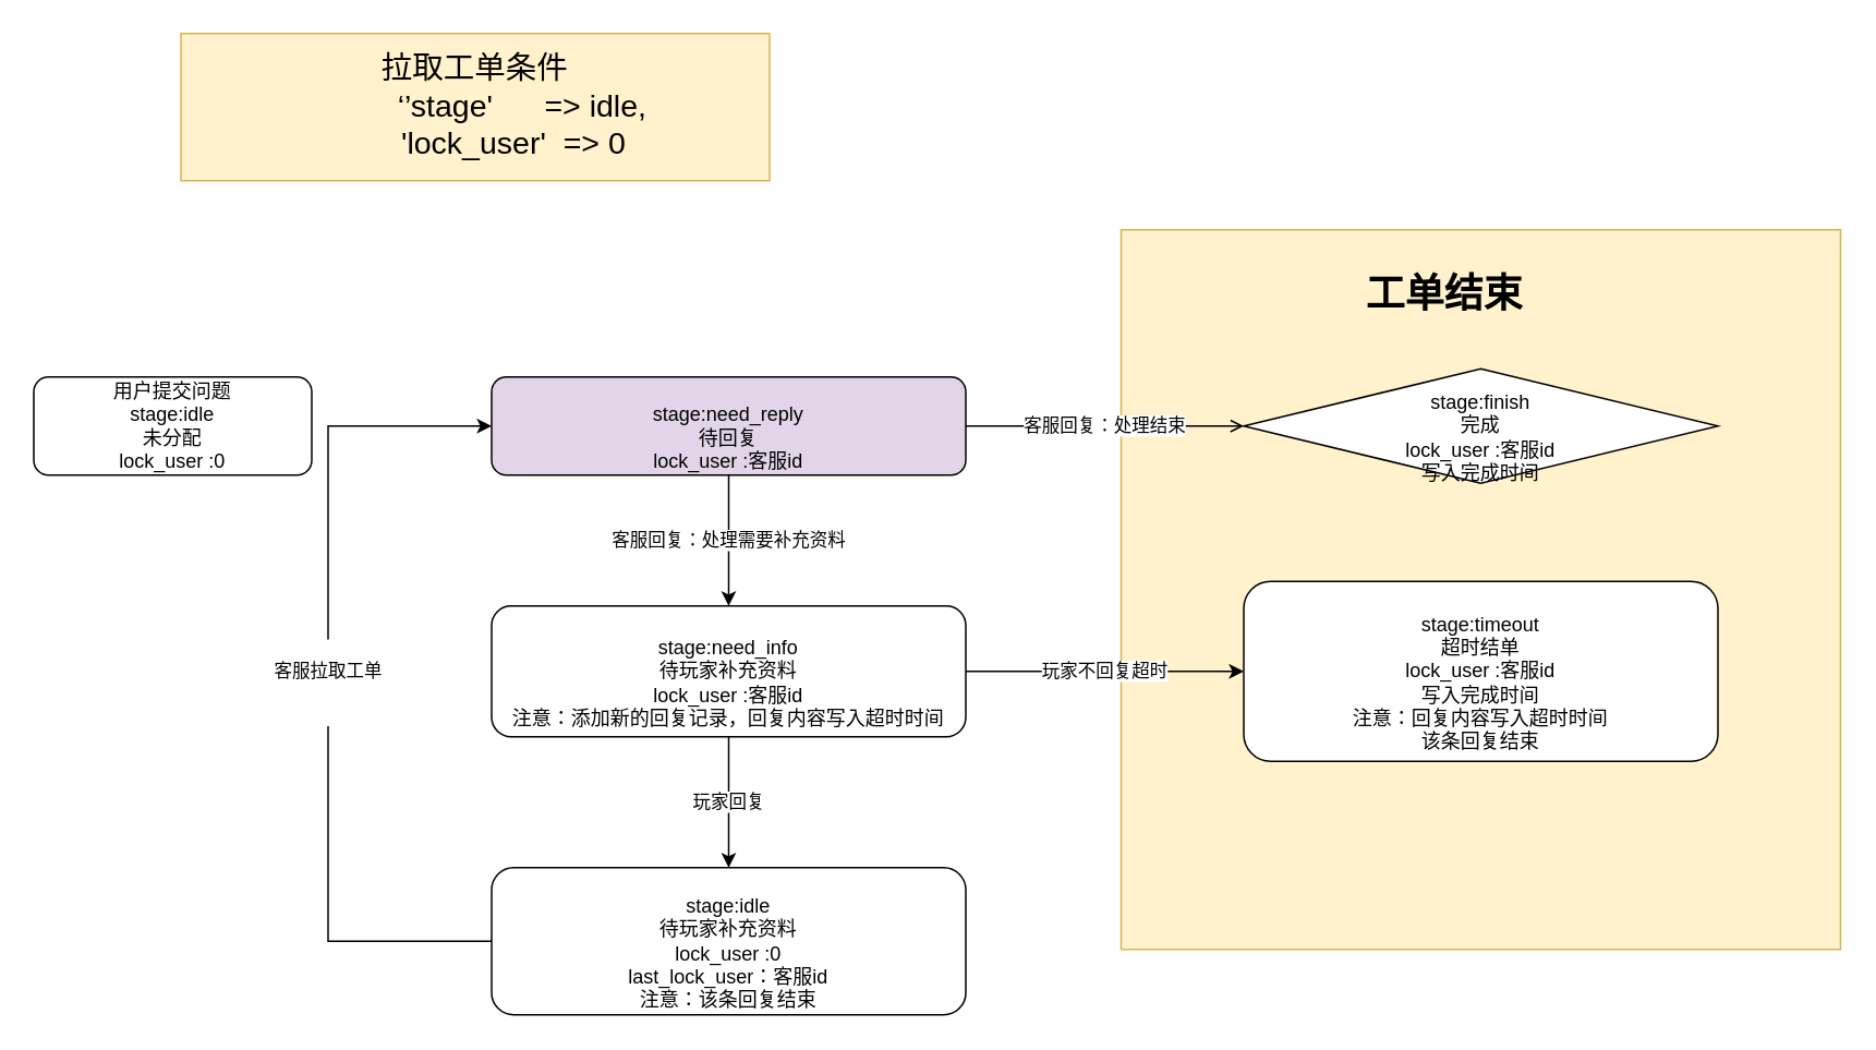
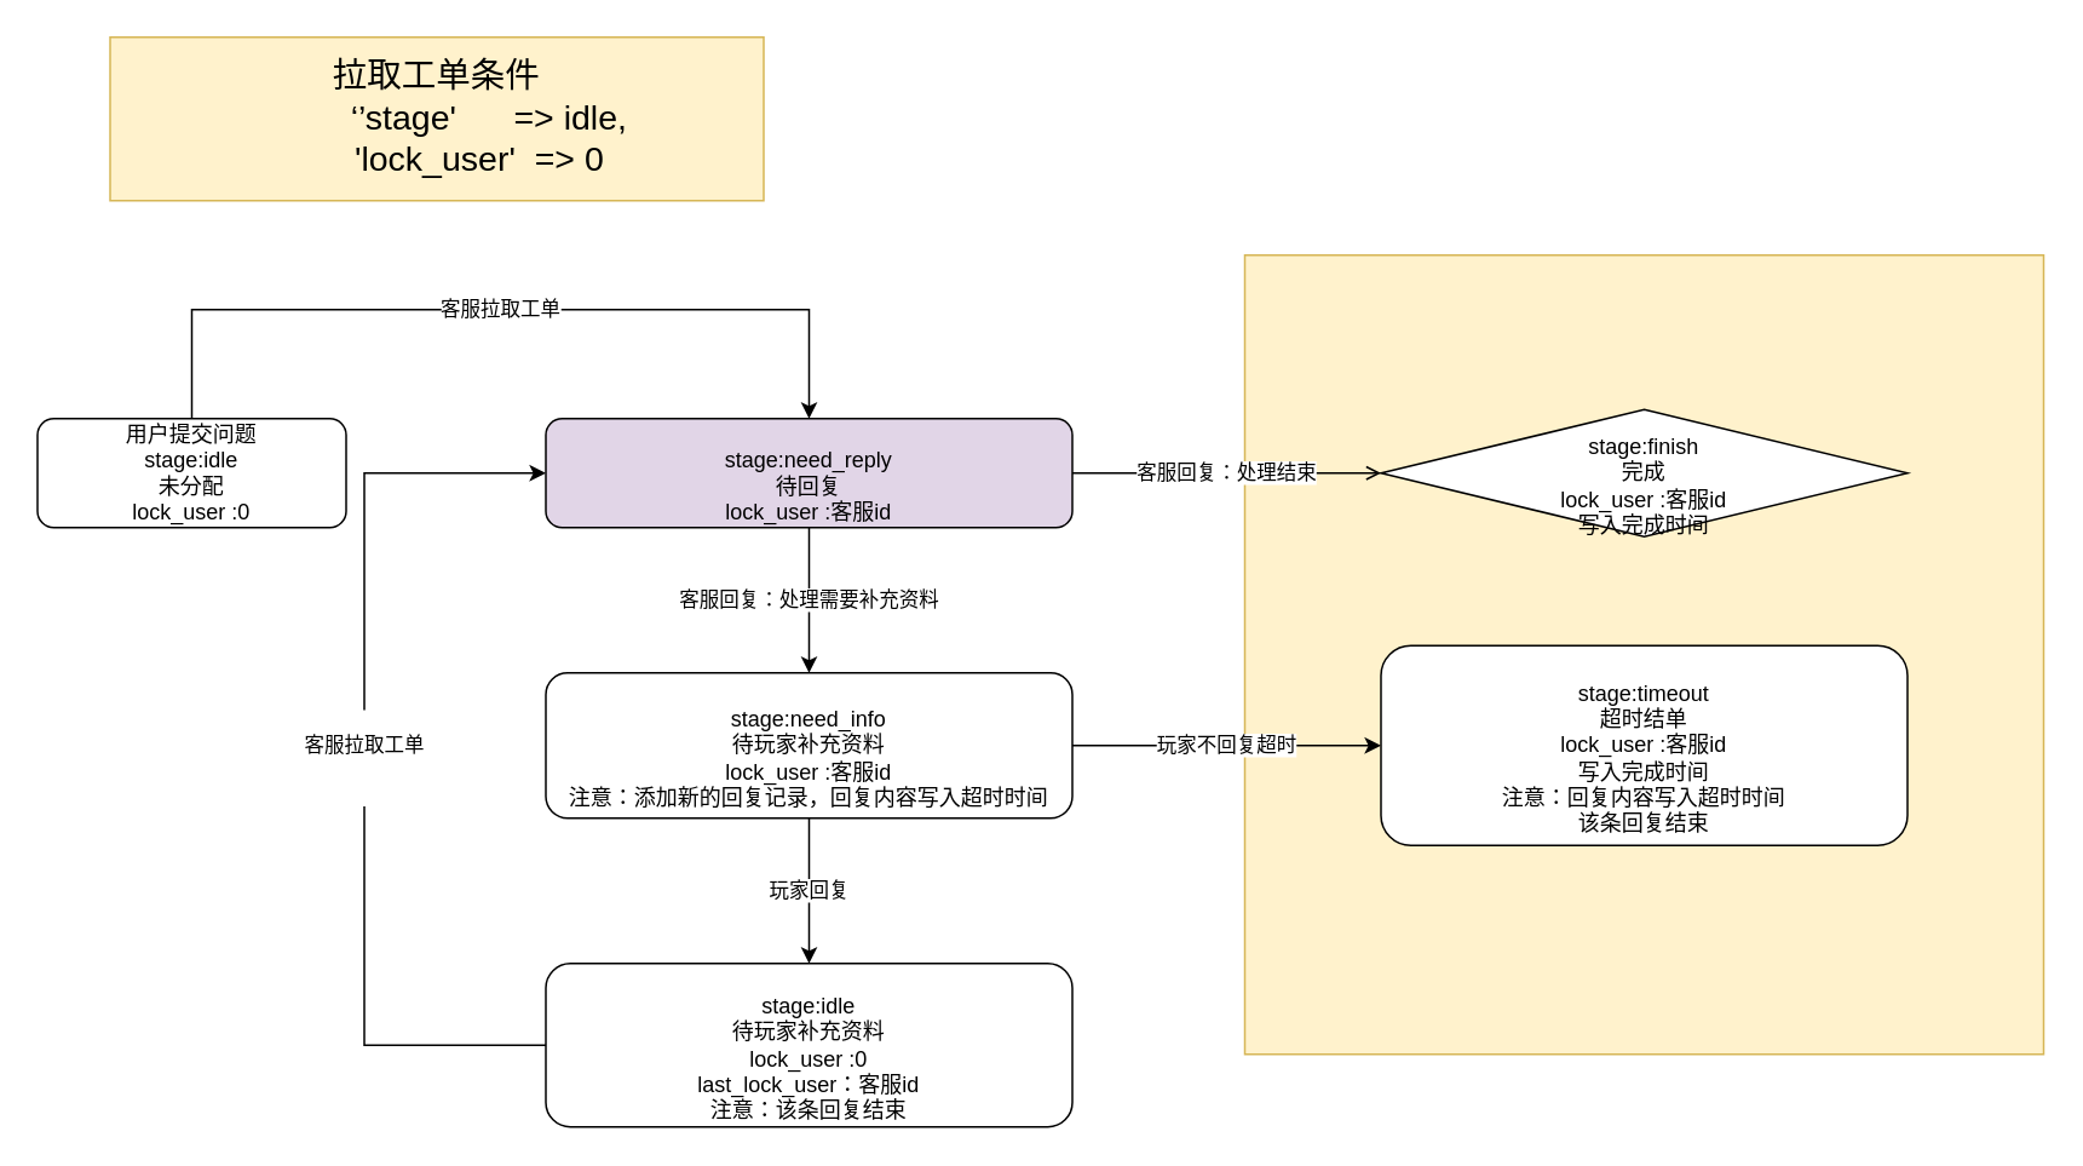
- <mxCell id="16" value="&lt;div style=&quot;font-size: 19px;&quot;&gt;&lt;font style=&quot;font-size: 19px;&quot;&gt;拉取工单条件&lt;/font&gt;&lt;/div&gt;&lt;div style=&quot;font-size: 19px;&quot;&gt;&lt;font style=&quot;font-size: 19px;&quot;&gt;&amp;nbsp; &amp;nbsp; &amp;nbsp; &amp;nbsp; &amp;nbsp; &amp;nbsp;‘’stage'&amp;nbsp; &amp;nbsp; &amp;nbsp; =&amp;gt; idle,&lt;/font&gt;&lt;/div&gt;&lt;div style=&quot;font-size: 19px;&quot;&gt;&lt;font style=&quot;font-size: 19px;&quot;&gt;&amp;nbsp; &amp;nbsp; &amp;nbsp; &amp;nbsp; &amp;nbsp;'lock_user'&amp;nbsp; =&amp;gt; 0&lt;/font&gt;&lt;/div&gt;" style="rounded=0;whiteSpace=wrap;html=1;fillColor=#fff2cc;strokeColor=#d6b656;" vertex="1" parent="1"><mxGeometry x="110" y="20" width="360" height="90" as="geometry" /></mxCell>
+ <mxCell id="16" value="&lt;div style=&quot;font-size: 19px;&quot;&gt;&lt;font style=&quot;font-size: 19px;&quot;&gt;拉取工单条件&lt;/font&gt;&lt;/div&gt;&lt;div style=&quot;font-size: 19px;&quot;&gt;&lt;font style=&quot;font-size: 19px;&quot;&gt;&amp;nbsp; &amp;nbsp; &amp;nbsp; &amp;nbsp; &amp;nbsp; &amp;nbsp;‘’stage'&amp;nbsp; &amp;nbsp; &amp;nbsp; =&amp;gt; idle,&lt;/font&gt;&lt;/div&gt;&lt;div style=&quot;font-size: 19px;&quot;&gt;&lt;font style=&quot;font-size: 19px;&quot;&gt;&amp;nbsp; &amp;nbsp; &amp;nbsp; &amp;nbsp; &amp;nbsp;'lock_user'&amp;nbsp; =&amp;gt; 0&lt;/font&gt;&lt;/div&gt;" style="rounded=0;whiteSpace=wrap;html=1;fillColor=#fff2cc;strokeColor=#d6b656;" vertex="1" parent="1"><mxGeometry x="60" y="20" width="360" height="90" as="geometry" /></mxCell>
+ <mxCell id="3" value="客服拉取工单" style="edgeStyle=orthogonalEdgeStyle;rounded=0;orthogonalLoop=1;jettySize=auto;html=1;" edge="1" parent="1" source="4" target="7"><mxGeometry relative="1" as="geometry"><Array as="points"><mxPoint x="105" y="170" /><mxPoint x="445" y="170" /></Array></mxGeometry></mxCell>
- <mxCell id="15" value="&lt;h1&gt;工单结束&lt;/h1&gt;" style="text;html=1;strokeColor=none;fillColor=none;spacing=5;spacingTop=-20;whiteSpace=wrap;overflow=hidden;rounded=0;" vertex="1" parent="1"><mxGeometry x="830" y="160" width="190" height="50" as="geometry" /></mxCell>
